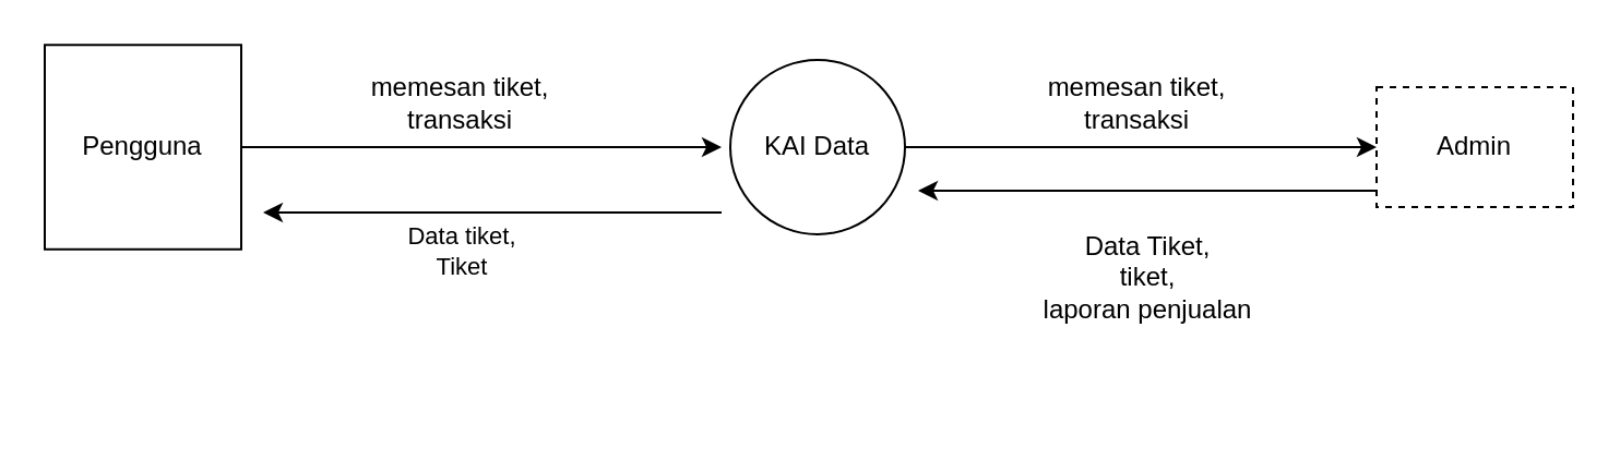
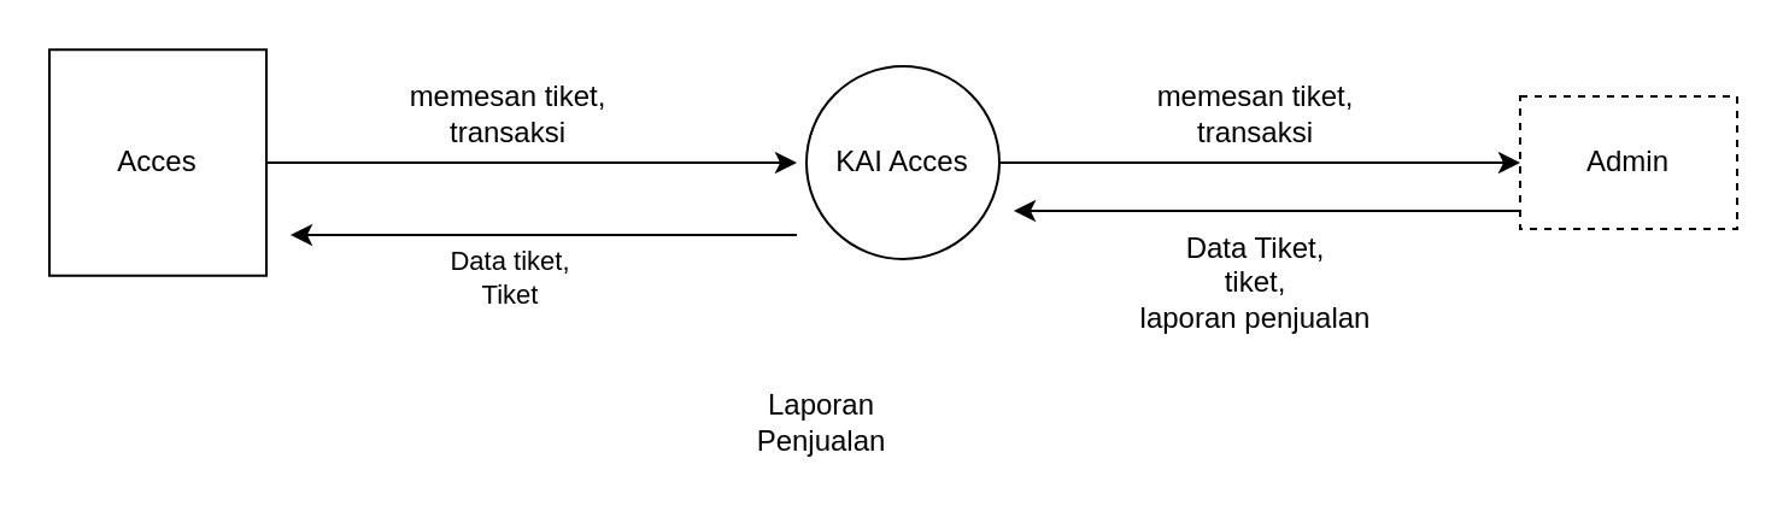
- <mxCell id="5" value="Pengguna" style="rounded=0;whiteSpace=wrap;html=1;" parent="1" vertex="1"><mxGeometry x="20" y="20.13" width="90" height="93.75" as="geometry" /></mxCell>
+ <mxCell id="5" value="Acces" style="rounded=0;whiteSpace=wrap;html=1;" parent="1" vertex="1"><mxGeometry x="20" y="20.13" width="90" height="93.75" as="geometry" /></mxCell>
- <mxCell id="3" value="KAI Data" style="ellipse;whiteSpace=wrap;html=1;aspect=fixed;" parent="1" vertex="1"><mxGeometry x="334" y="27" width="80" height="80" as="geometry" /></mxCell>
+ <mxCell id="3" value="KAI Acces" style="ellipse;whiteSpace=wrap;html=1;aspect=fixed;" parent="1" vertex="1"><mxGeometry x="334" y="27" width="80" height="80" as="geometry" /></mxCell>
- <mxCell id="9" value="Data Tiket,&lt;br&gt;tiket,&lt;br&gt;laporan penjualan&lt;br&gt;" style="text;html=1;align=center;verticalAlign=middle;resizable=0;points=[];autosize=1;strokeColor=none;fillColor=none;" parent="1" vertex="1"><mxGeometry x="465" y="97" width="120" height="60" as="geometry" /></mxCell>
+ <mxCell id="9" value="Data Tiket,&lt;br&gt;tiket,&lt;br&gt;laporan penjualan&lt;br&gt;" style="text;html=1;align=center;verticalAlign=middle;resizable=0;points=[];autosize=1;strokeColor=none;fillColor=none;" parent="1" vertex="1"><mxGeometry x="460" y="87" width="120" height="60" as="geometry" /></mxCell>
+ <mxCell id="10" value="Laporan&lt;br&gt;Penjualan" style="text;html=1;align=center;verticalAlign=middle;resizable=0;points=[];autosize=1;strokeColor=none;fillColor=none;" parent="1" vertex="1"><mxGeometry x="300" y="154.5" width="80" height="40" as="geometry" /></mxCell>
